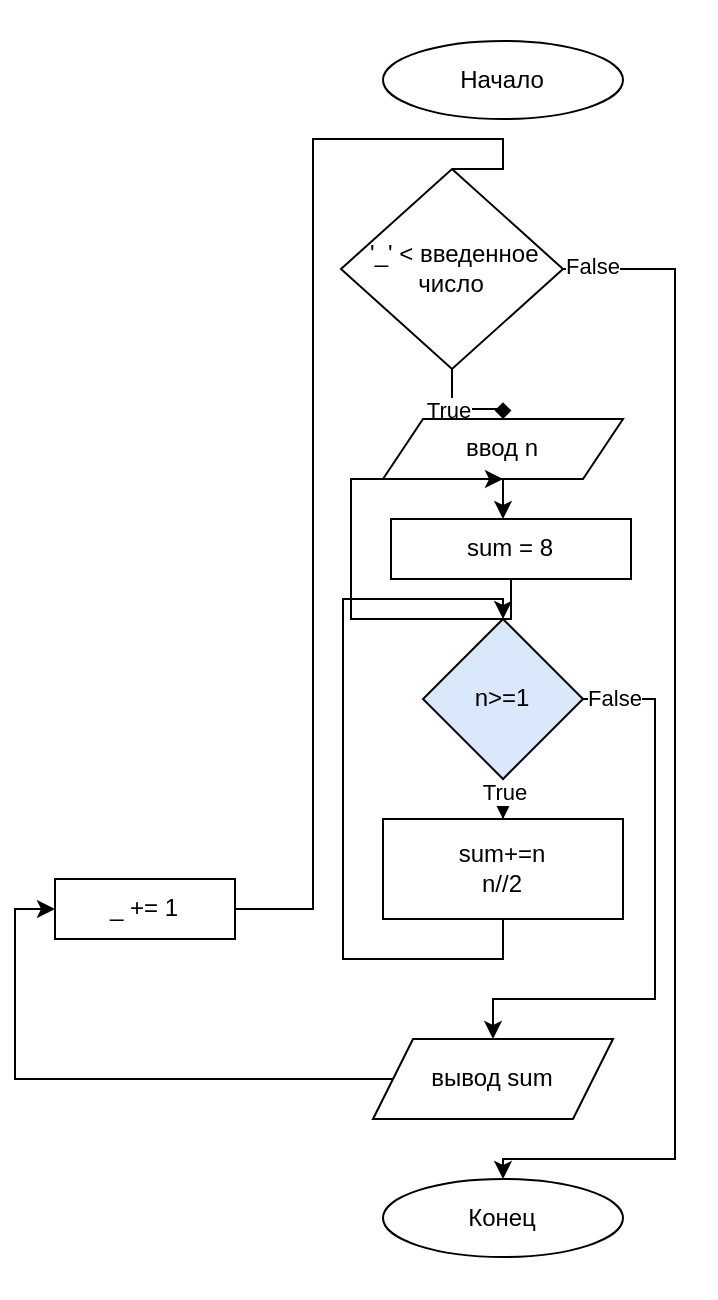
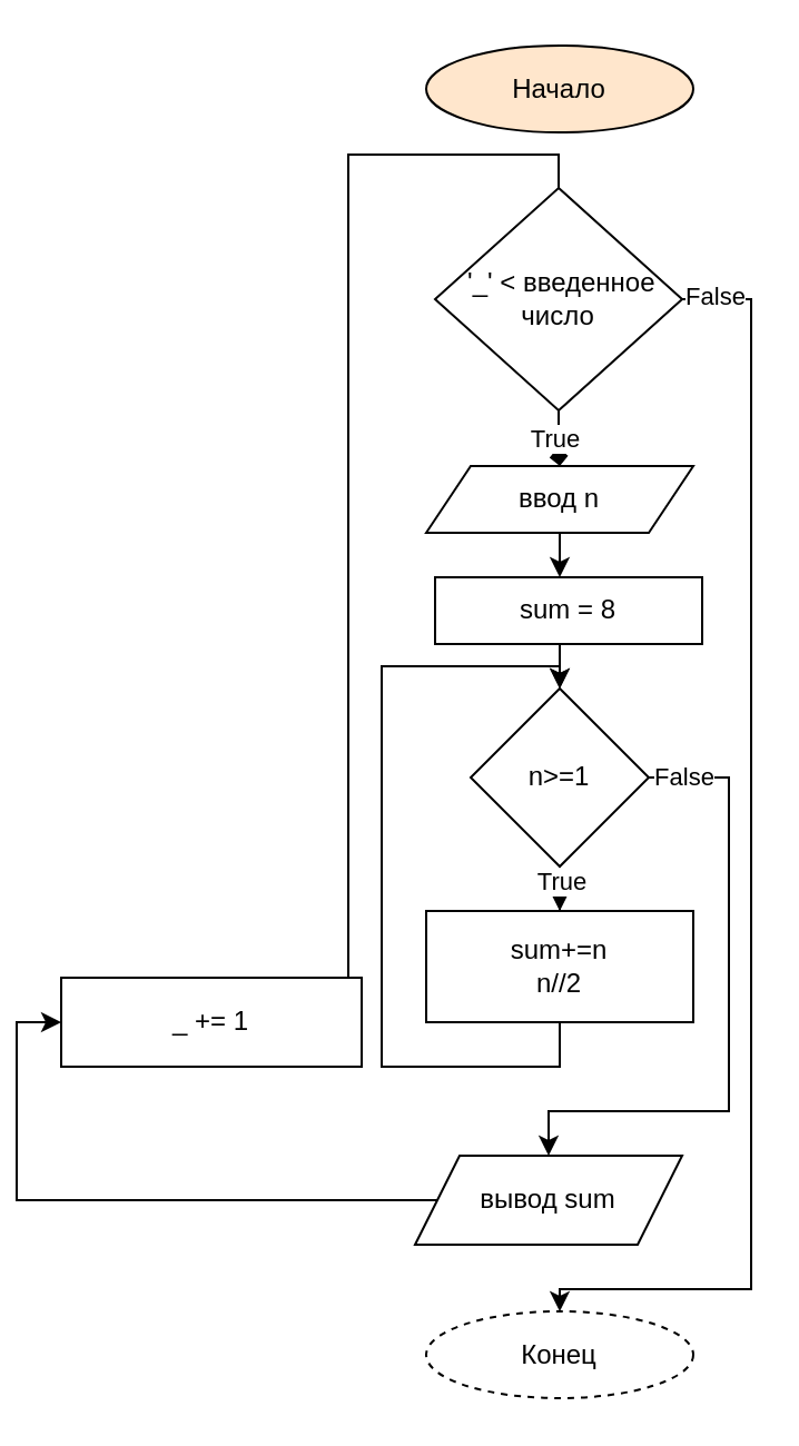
- <mxCell id="2" value="Начало" style="ellipse;whiteSpace=wrap;html=1;" parent="1" vertex="1"><mxGeometry x="184" y="20" width="120" height="39" as="geometry" /></mxCell>
+ <mxCell id="2" value="Начало" style="ellipse;whiteSpace=wrap;html=1;fillColor=#ffe6cc;" parent="1" vertex="1"><mxGeometry x="184" y="20" width="120" height="39" as="geometry" /></mxCell>
- <mxCell id="7" value="&amp;nbsp;'_' &amp;lt; введенное число" style="rhombus;whiteSpace=wrap;html=1;" parent="1" vertex="1"><mxGeometry x="163" y="84" width="111" height="100" as="geometry" /></mxCell>
+ <mxCell id="7" value="&amp;nbsp;'_' &amp;lt; введенное число" style="rhombus;whiteSpace=wrap;html=1;" parent="1" vertex="1"><mxGeometry x="188" y="84" width="111" height="100" as="geometry" /></mxCell>
- <mxCell id="10" style="edgeStyle=orthogonalEdgeStyle;rounded=0;orthogonalLoop=1;jettySize=auto;html=1;exitX=0.5;exitY=1;exitDx=0;exitDy=0;" parent="1" source="11" target="9" edge="1"><mxGeometry relative="1" as="geometry" /></mxCell>
+ <mxCell id="10" style="edgeStyle=orthogonalEdgeStyle;rounded=0;orthogonalLoop=1;jettySize=auto;html=1;exitX=0.5;exitY=1;exitDx=0;exitDy=0;entryX=0.5;entryY=0;entryDx=0;entryDy=0;" parent="1" source="11" target="16" edge="1"><mxGeometry relative="1" as="geometry" /></mxCell>
- <mxCell id="16" value="n&amp;gt;=1" style="rhombus;whiteSpace=wrap;html=1;fillColor=#dae8fc;" parent="1" vertex="1"><mxGeometry x="204" y="309" width="80" height="80" as="geometry" /></mxCell>
+ <mxCell id="16" value="n&amp;gt;=1" style="rhombus;whiteSpace=wrap;html=1;" parent="1" vertex="1"><mxGeometry x="204" y="309" width="80" height="80" as="geometry" /></mxCell>
- <mxCell id="23" value="_ += 1" style="rounded=0;whiteSpace=wrap;html=1;" vertex="1" parent="1"><mxGeometry x="20" y="439" width="90" height="30" as="geometry" /></mxCell>
+ <mxCell id="23" value="_ += 1" style="rounded=0;whiteSpace=wrap;html=1;" vertex="1" parent="1"><mxGeometry x="20" y="439" width="135" height="40" as="geometry" /></mxCell>
- <mxCell id="21" value="Конец" style="ellipse;whiteSpace=wrap;html=1;" parent="1" vertex="1"><mxGeometry x="184" y="589" width="120" height="39" as="geometry" /></mxCell>
+ <mxCell id="21" value="Конец" style="ellipse;whiteSpace=wrap;html=1;dashed=1;" parent="1" vertex="1"><mxGeometry x="184" y="589" width="120" height="39" as="geometry" /></mxCell>
